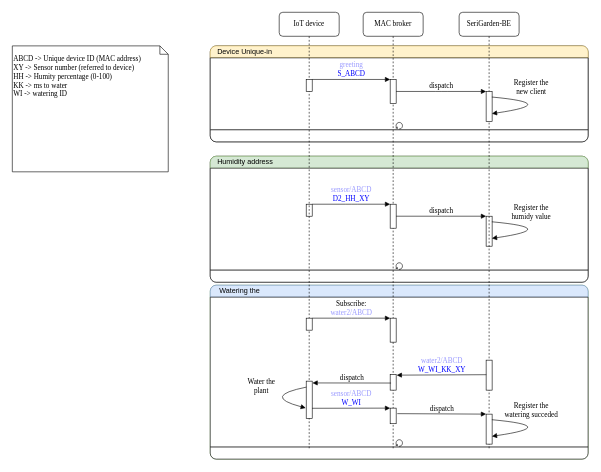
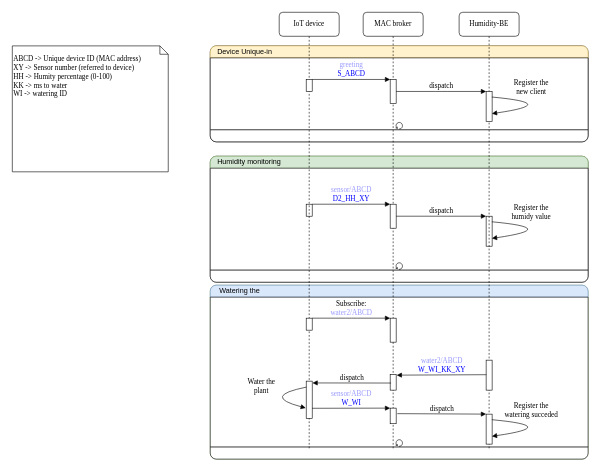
- <mxCell id="24" value="SeriGarden-BE" style="shape=umlLifeline;perimeter=lifelinePerimeter;whiteSpace=wrap;html=1;container=1;collapsible=0;recursiveResize=0;outlineConnect=0;rounded=1;shadow=0;comic=0;labelBackgroundColor=none;strokeWidth=1;fontFamily=Verdana;fontSize=12;align=center;" parent="1" vertex="1"><mxGeometry x="765" y="20" width="100" height="730" as="geometry" /></mxCell>
+ <mxCell id="24" value="Humidity-BE" style="shape=umlLifeline;perimeter=lifelinePerimeter;whiteSpace=wrap;html=1;container=1;collapsible=0;recursiveResize=0;outlineConnect=0;rounded=1;shadow=0;comic=0;labelBackgroundColor=none;strokeWidth=1;fontFamily=Verdana;fontSize=12;align=center;" parent="1" vertex="1"><mxGeometry x="765" y="20" width="100" height="730" as="geometry" /></mxCell>
- <mxCell id="11" value="&amp;nbsp; &amp;nbsp;Humidity address" style="whiteSpace=wrap;connectable=0;html=1;shape=mxgraph.basic.rect;size=10;rectStyle=rounded;bottomRightStyle=square;bottomLeftStyle=square;fillColor=#d5e8d4;part=1;align=left;strokeColor=#82b366;" vertex="1" parent="10"><mxGeometry width="630" height="20" as="geometry" /></mxCell>
+ <mxCell id="11" value="&amp;nbsp; &amp;nbsp;Humidity monitoring" style="whiteSpace=wrap;connectable=0;html=1;shape=mxgraph.basic.rect;size=10;rectStyle=rounded;bottomRightStyle=square;bottomLeftStyle=square;fillColor=#d5e8d4;part=1;align=left;strokeColor=#82b366;" vertex="1" parent="10"><mxGeometry width="630" height="20" as="geometry" /></mxCell>
